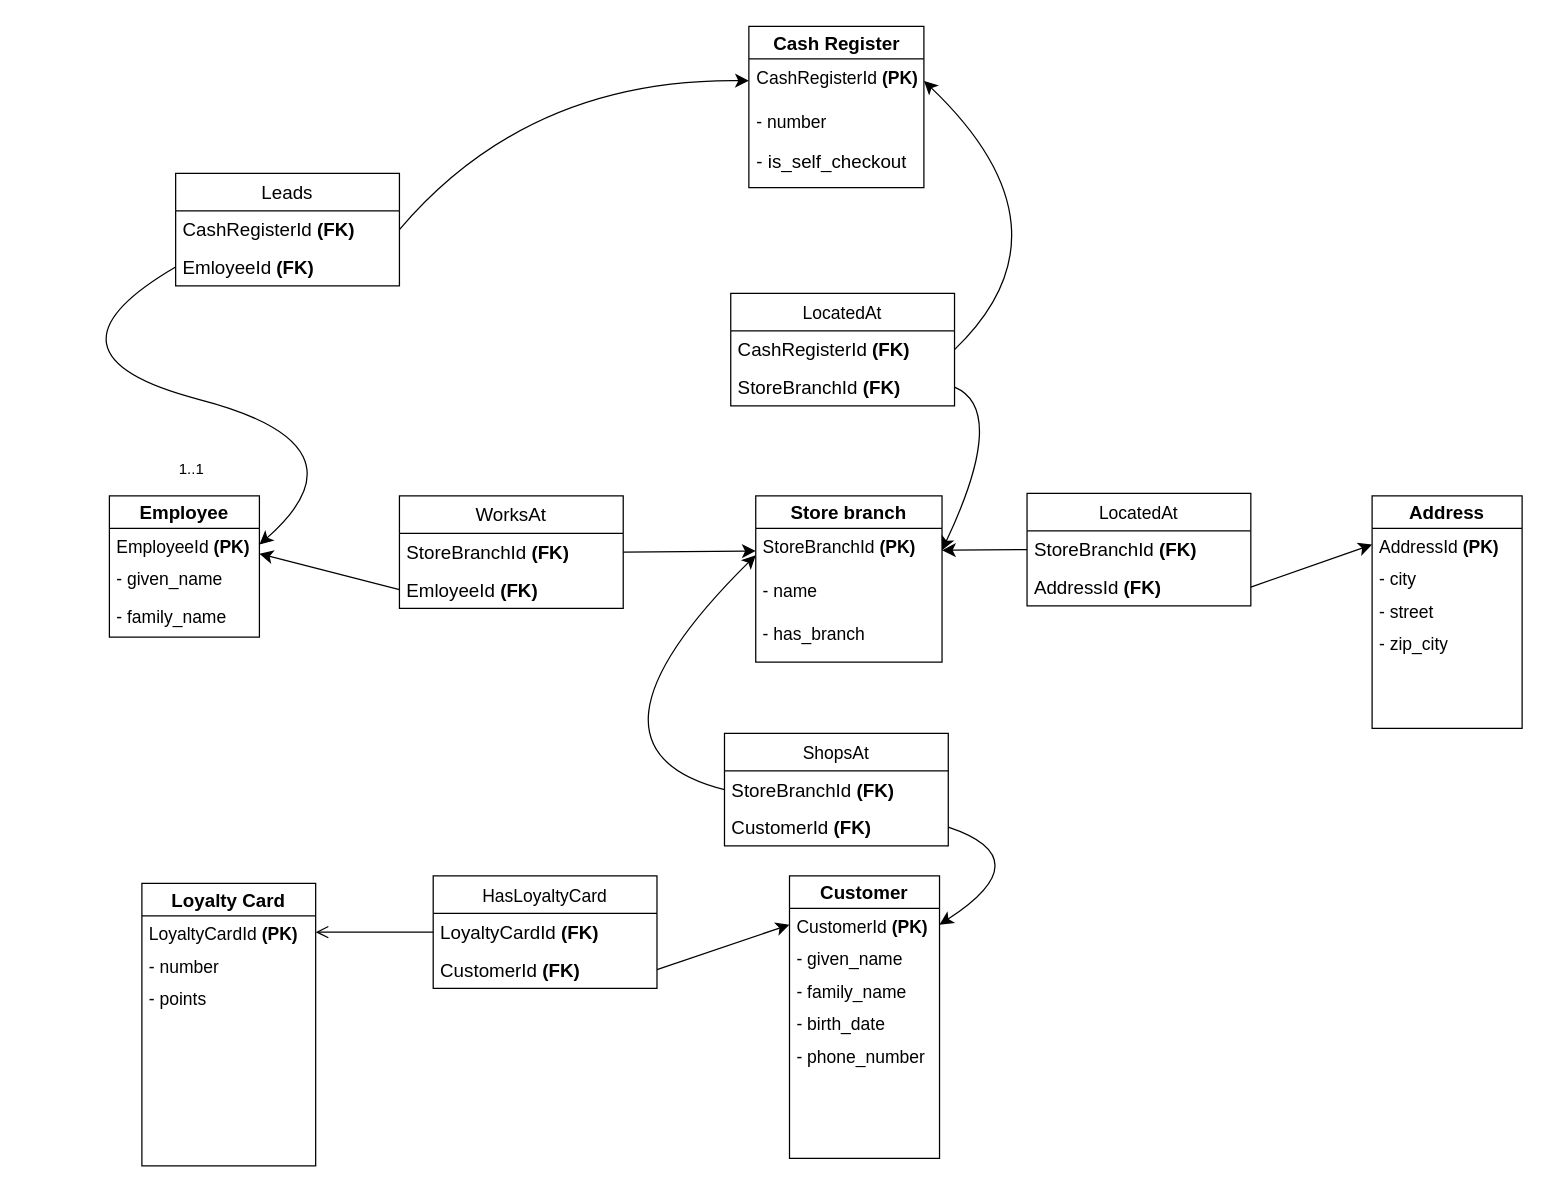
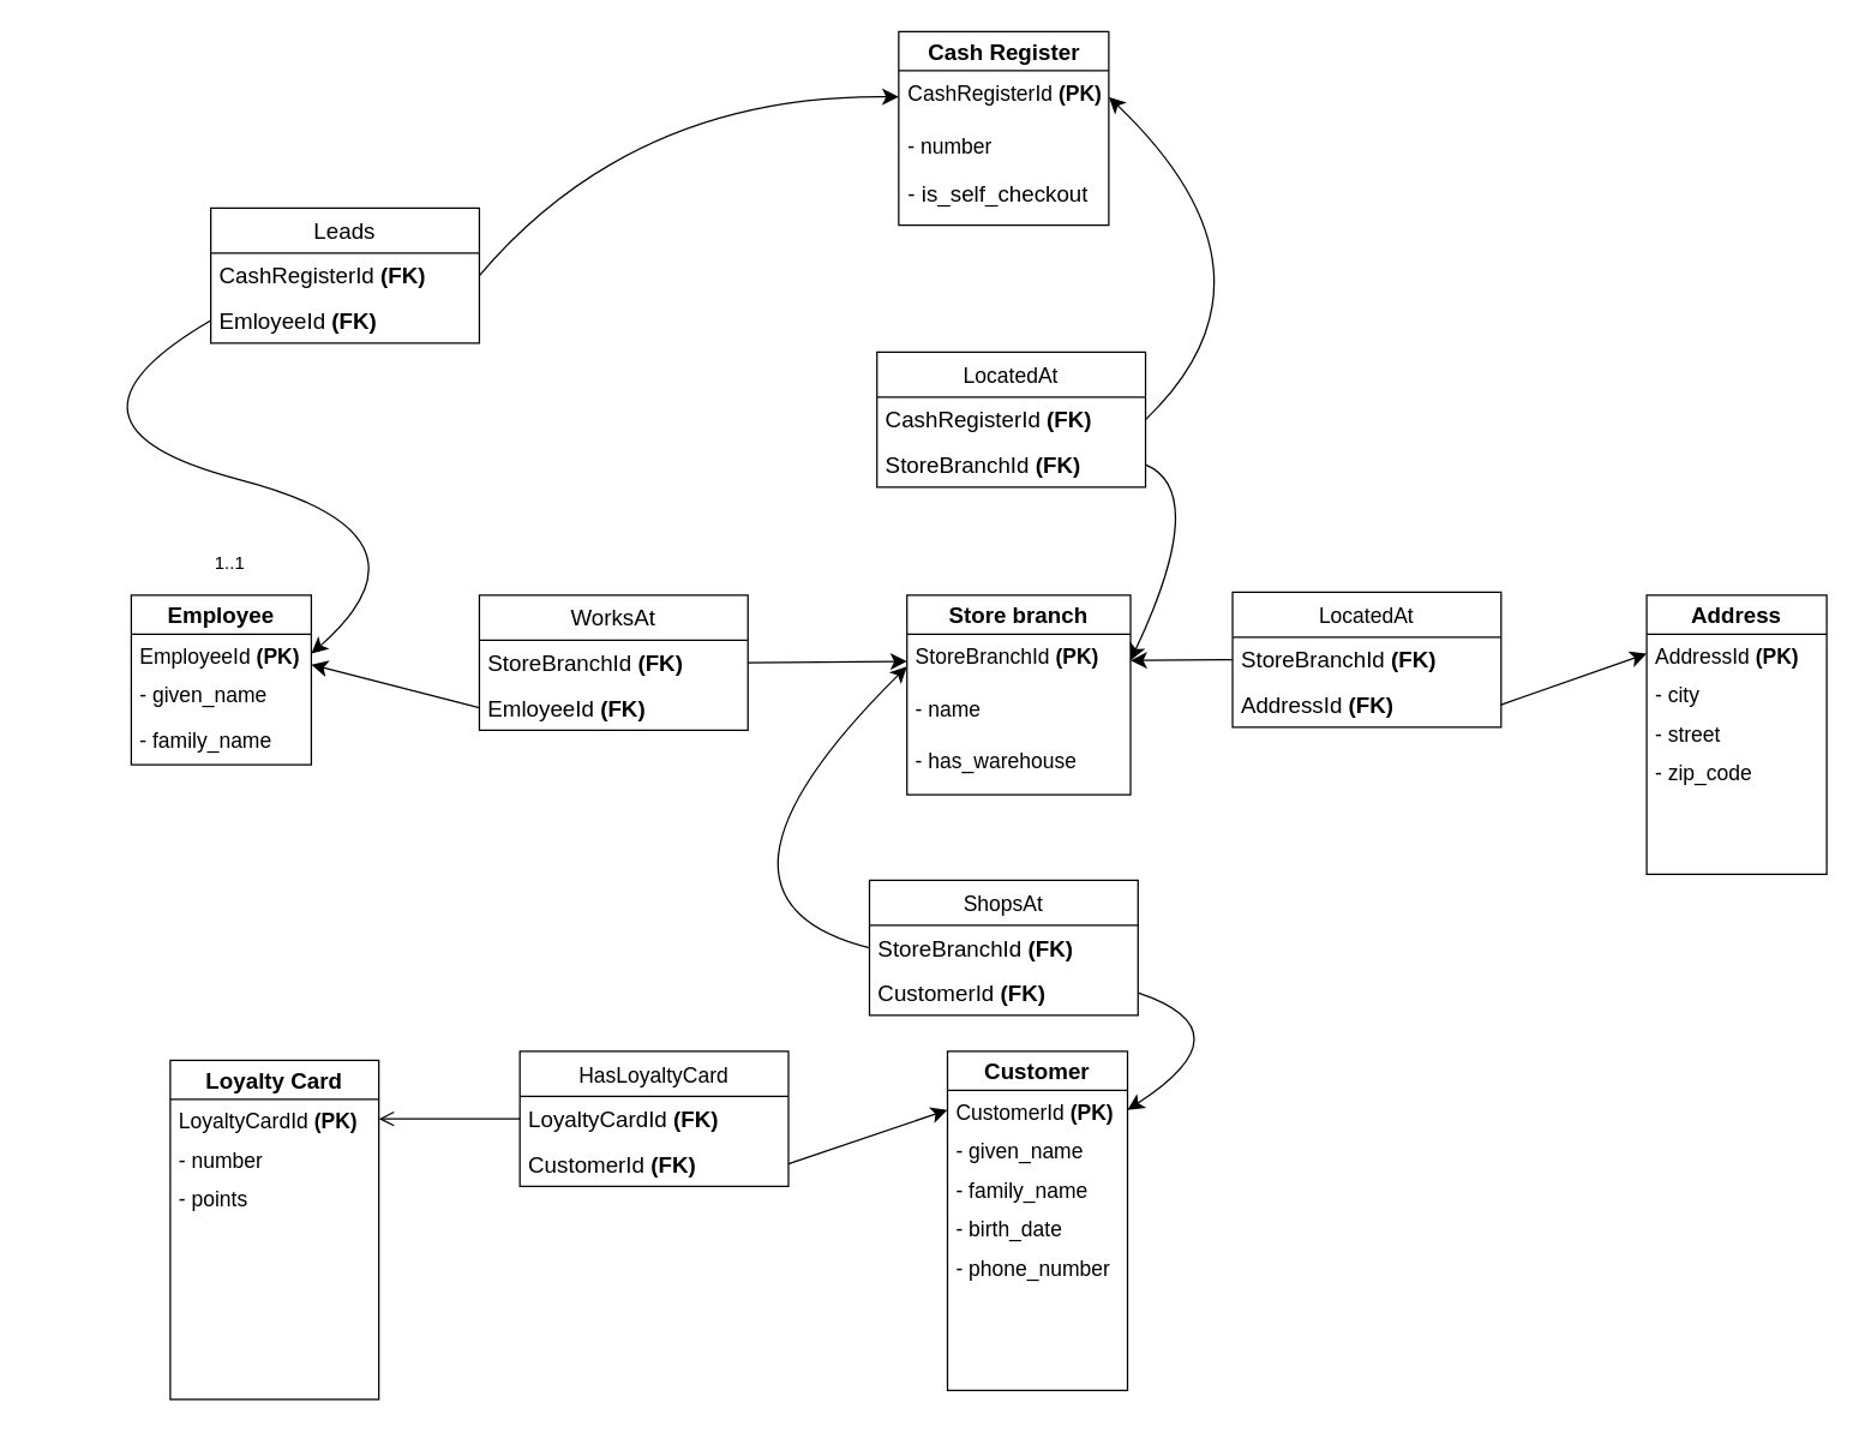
- <mxCell id="5" value="&lt;span style=&quot;background-color: initial;&quot;&gt;- has_branch&lt;/span&gt;" style="text;strokeColor=none;fillColor=none;align=left;verticalAlign=top;spacingLeft=4;spacingRight=4;overflow=hidden;rotatable=0;points=[[0,0.5],[1,0.5]];portConstraint=eastwest;whiteSpace=wrap;html=1;fontSize=14;" vertex="1" parent="2"><mxGeometry y="96" width="149" height="37" as="geometry" /></mxCell>
+ <mxCell id="5" value="&lt;span style=&quot;background-color: initial;&quot;&gt;- has_warehouse&lt;/span&gt;" style="text;strokeColor=none;fillColor=none;align=left;verticalAlign=top;spacingLeft=4;spacingRight=4;overflow=hidden;rotatable=0;points=[[0,0.5],[1,0.5]];portConstraint=eastwest;whiteSpace=wrap;html=1;fontSize=14;" vertex="1" parent="2"><mxGeometry y="96" width="149" height="37" as="geometry" /></mxCell>
- <mxCell id="10" value="- zip_city" style="text;strokeColor=none;fillColor=none;align=left;verticalAlign=top;spacingLeft=4;spacingRight=4;overflow=hidden;rotatable=0;points=[[0,0.5],[1,0.5]];portConstraint=eastwest;whiteSpace=wrap;html=1;fontSize=14;" vertex="1" parent="6"><mxGeometry y="104" width="120" height="82" as="geometry" /></mxCell>
+ <mxCell id="10" value="- zip_code" style="text;strokeColor=none;fillColor=none;align=left;verticalAlign=top;spacingLeft=4;spacingRight=4;overflow=hidden;rotatable=0;points=[[0,0.5],[1,0.5]];portConstraint=eastwest;whiteSpace=wrap;html=1;fontSize=14;" vertex="1" parent="6"><mxGeometry y="104" width="120" height="82" as="geometry" /></mxCell>
